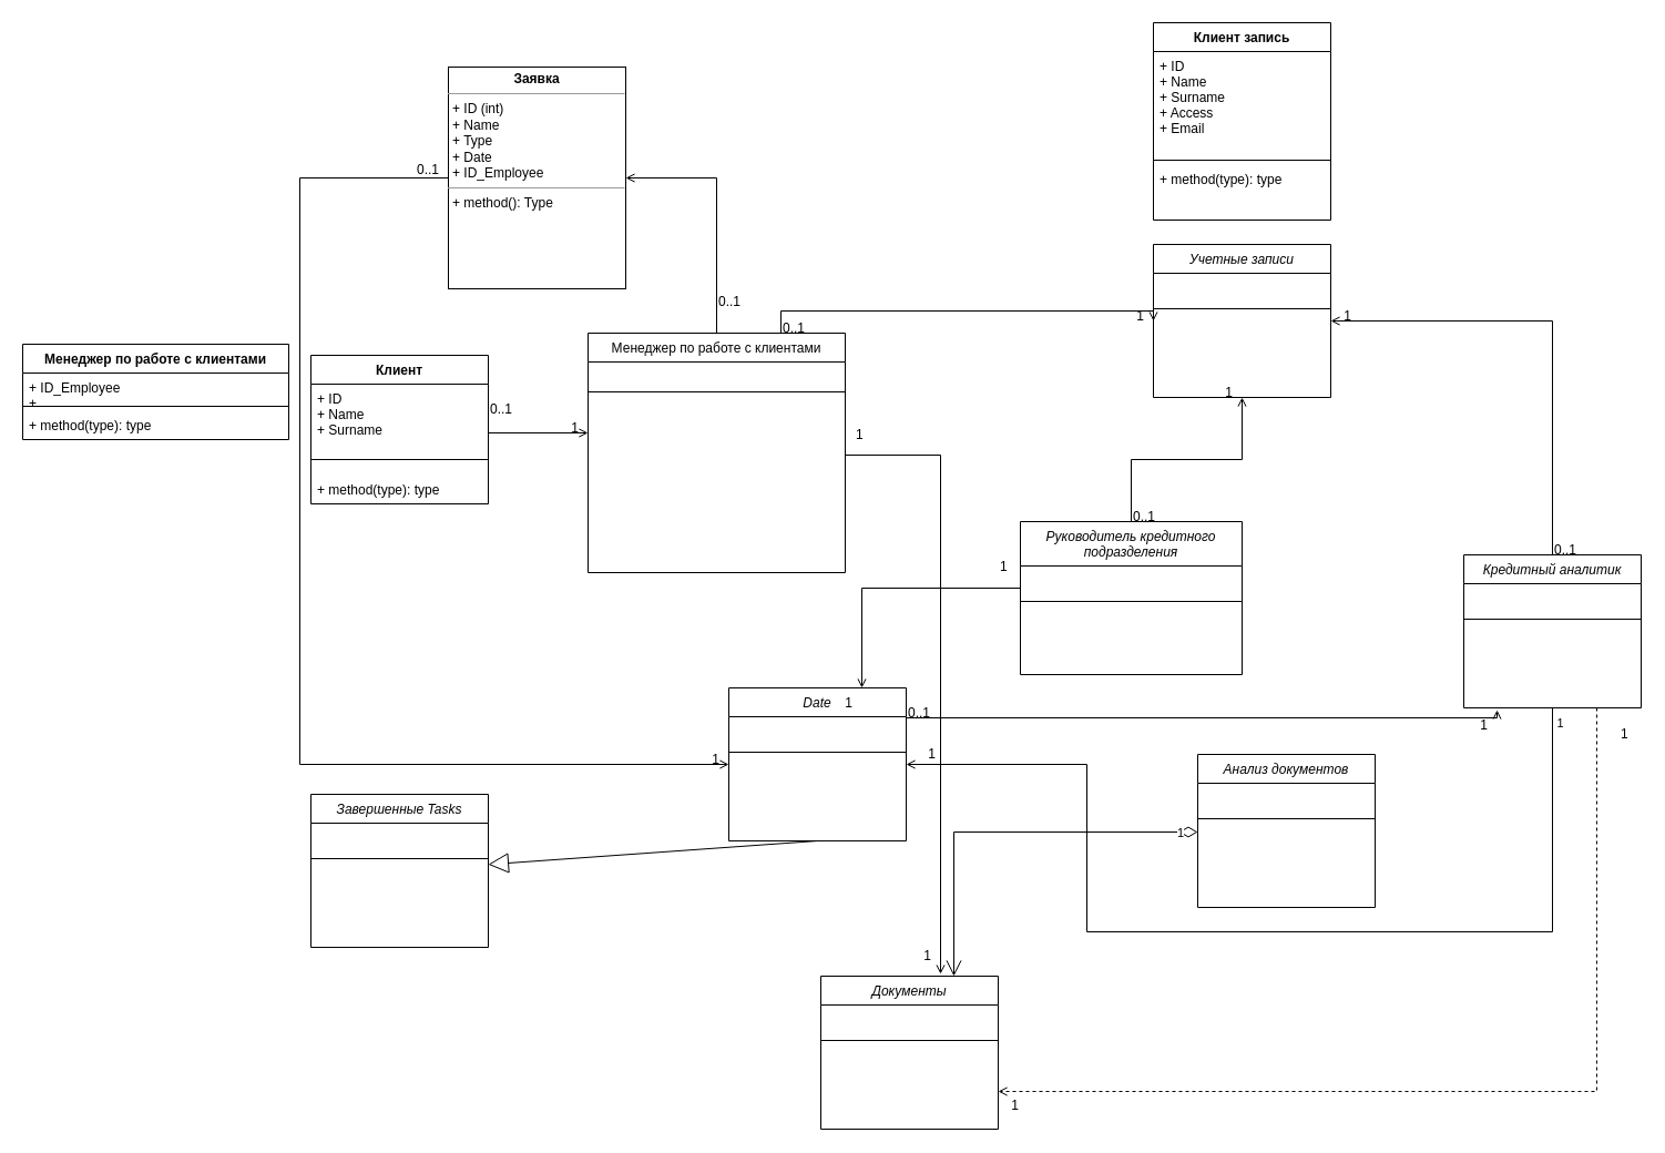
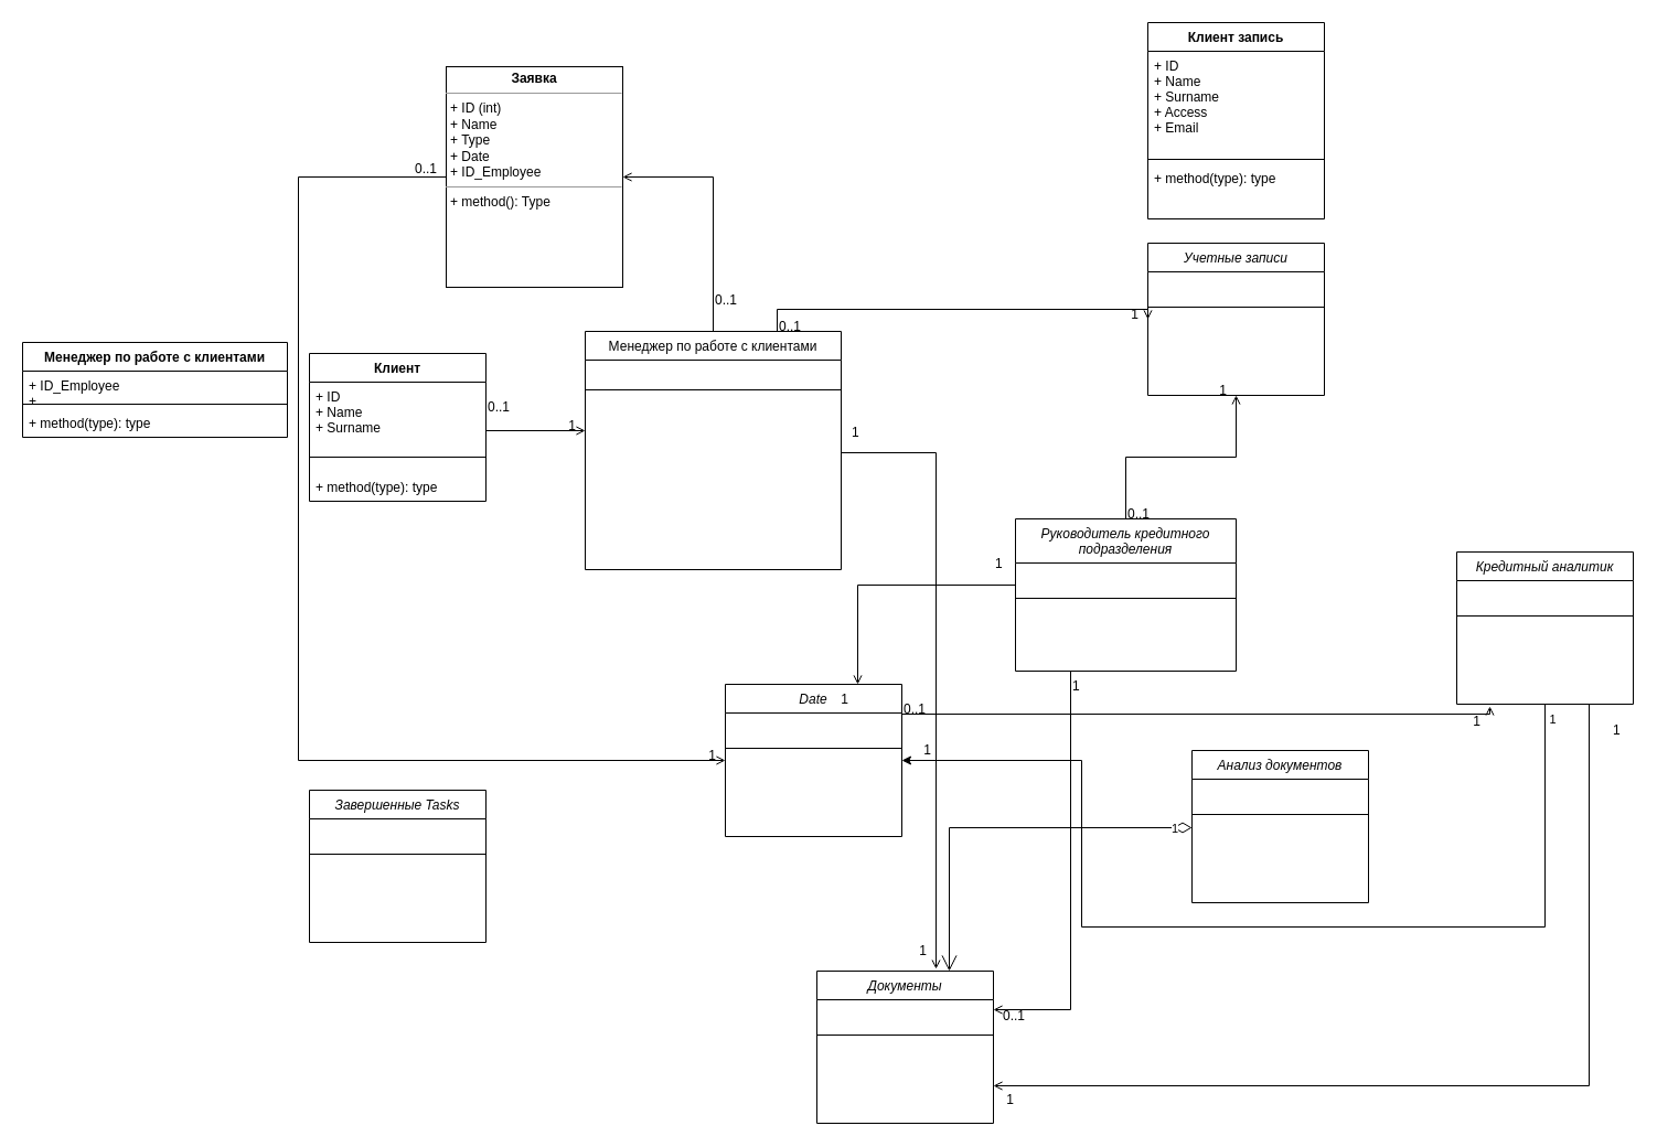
- <mxCell id="32" value="" style="endArrow=open;shadow=0;strokeWidth=1;rounded=0;endFill=1;edgeStyle=elbowEdgeStyle;elbow=vertical;exitX=0.5;exitY=0;exitDx=0;exitDy=0;entryX=1;entryY=0.5;entryDx=0;entryDy=0;" edge="1" parent="1" source="22" target="11"><mxGeometry x="0.5" y="41" relative="1" as="geometry"><mxPoint x="460" y="418.571" as="sourcePoint" /><mxPoint x="540" y="418.571" as="targetPoint" /><mxPoint x="-40" y="32" as="offset" /><Array as="points"><mxPoint x="1300" y="289" /><mxPoint x="1270" y="79" /><mxPoint x="1360" y="189" /><mxPoint x="1380" y="220" /></Array></mxGeometry></mxCell>
- <mxCell id="33" value="0..1" style="resizable=0;align=left;verticalAlign=bottom;labelBackgroundColor=none;fontSize=12;" connectable="0" vertex="1" parent="32"><mxGeometry x="-1" relative="1" as="geometry"><mxPoint y="4" as="offset" /></mxGeometry></mxCell>
- <mxCell id="34" value="1" style="resizable=0;align=right;verticalAlign=bottom;labelBackgroundColor=none;fontSize=12;" connectable="0" vertex="1" parent="32"><mxGeometry x="1" relative="1" as="geometry"><mxPoint x="20" y="4" as="offset" /></mxGeometry></mxCell>
- <mxCell id="20" style="edgeStyle=orthogonalEdgeStyle;rounded=0;orthogonalLoop=1;jettySize=auto;html=1;entryX=1;entryY=0.5;entryDx=0;entryDy=0;endArrow=open;" edge="1" parent="1" source="22" target="9"><mxGeometry relative="1" as="geometry"><mxPoint x="930" y="850" as="targetPoint" /><Array as="points"><mxPoint x="1400" y="840" /><mxPoint x="980" y="840" /><mxPoint x="980" y="689" /></Array></mxGeometry></mxCell>
+ <mxCell id="20" style="edgeStyle=orthogonalEdgeStyle;rounded=0;orthogonalLoop=1;jettySize=auto;html=1;entryX=1;entryY=0.5;entryDx=0;entryDy=0;" edge="1" parent="1" source="22" target="9"><mxGeometry relative="1" as="geometry"><mxPoint x="930" y="850" as="targetPoint" /><Array as="points"><mxPoint x="1400" y="840" /><mxPoint x="980" y="840" /><mxPoint x="980" y="689" /></Array></mxGeometry></mxCell>
- <mxCell id="41" value="" style="endArrow=block;endSize=16;endFill=0;html=1;rounded=0;exitX=0.5;exitY=1;exitDx=0;exitDy=0;" edge="1" parent="1" source="9" target="13"><mxGeometry width="160" relative="1" as="geometry"><mxPoint x="730" y="780" as="sourcePoint" /><mxPoint x="890" y="780" as="targetPoint" /></mxGeometry></mxCell>
+ <mxCell id="53" value="" style="endArrow=open;shadow=0;strokeWidth=1;rounded=0;endFill=1;edgeStyle=elbowEdgeStyle;elbow=vertical;exitX=0.25;exitY=1;exitDx=0;exitDy=0;entryX=1;entryY=0.25;entryDx=0;entryDy=0;" edge="1" parent="1" source="15" target="7"><mxGeometry x="0.5" y="41" relative="1" as="geometry"><mxPoint x="714" y="310" as="sourcePoint" /><mxPoint x="930" y="910" as="targetPoint" /><mxPoint x="-40" y="32" as="offset" /><Array as="points"><mxPoint x="960" y="915" /><mxPoint x="940" y="910" /><mxPoint x="940" y="670" /><mxPoint x="880" y="89" /><mxPoint x="870" y="100" /></Array></mxGeometry></mxCell>
+ <mxCell id="54" value="1" style="resizable=0;align=left;verticalAlign=bottom;labelBackgroundColor=none;fontSize=12;" connectable="0" vertex="1" parent="53"><mxGeometry x="-1" relative="1" as="geometry"><mxPoint y="22" as="offset" /></mxGeometry></mxCell>
+ <mxCell id="55" value="0..1" style="resizable=0;align=right;verticalAlign=bottom;labelBackgroundColor=none;fontSize=12;" connectable="0" vertex="1" parent="53"><mxGeometry x="1" relative="1" as="geometry"><mxPoint x="30" y="15" as="offset" /></mxGeometry></mxCell>
- <mxCell id="49" value="" style="endArrow=open;shadow=0;strokeWidth=1;rounded=0;endFill=1;edgeStyle=elbowEdgeStyle;elbow=vertical;entryX=1;entryY=0.75;entryDx=0;entryDy=0;exitX=0.75;exitY=1;exitDx=0;exitDy=0;dashed=1;" edge="1" parent="1" source="22" target="7"><mxGeometry x="0.5" y="41" relative="1" as="geometry"><mxPoint x="1060" y="609" as="sourcePoint" /><mxPoint x="817" y="660" as="targetPoint" /><mxPoint x="-40" y="32" as="offset" /><Array as="points"><mxPoint x="1170" y="984" /></Array></mxGeometry></mxCell>
+ <mxCell id="49" value="" style="endArrow=open;shadow=0;strokeWidth=1;rounded=0;endFill=1;edgeStyle=elbowEdgeStyle;elbow=vertical;entryX=1;entryY=0.75;entryDx=0;entryDy=0;exitX=0.75;exitY=1;exitDx=0;exitDy=0;" edge="1" parent="1" source="22" target="7"><mxGeometry x="0.5" y="41" relative="1" as="geometry"><mxPoint x="1060" y="609" as="sourcePoint" /><mxPoint x="817" y="660" as="targetPoint" /><mxPoint x="-40" y="32" as="offset" /><Array as="points"><mxPoint x="1170" y="984" /></Array></mxGeometry></mxCell>
